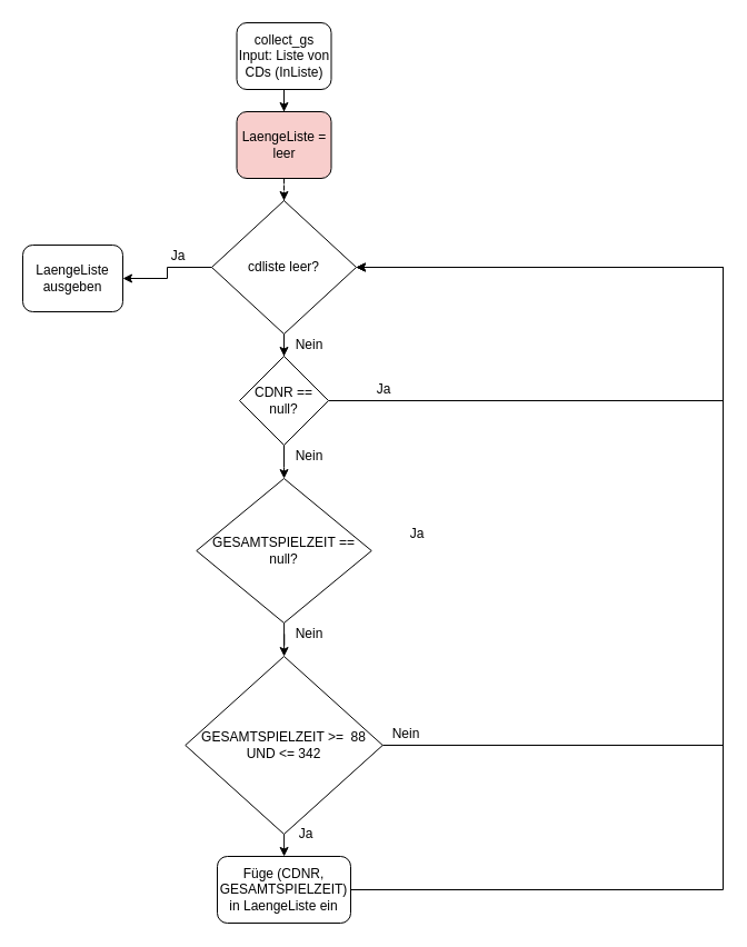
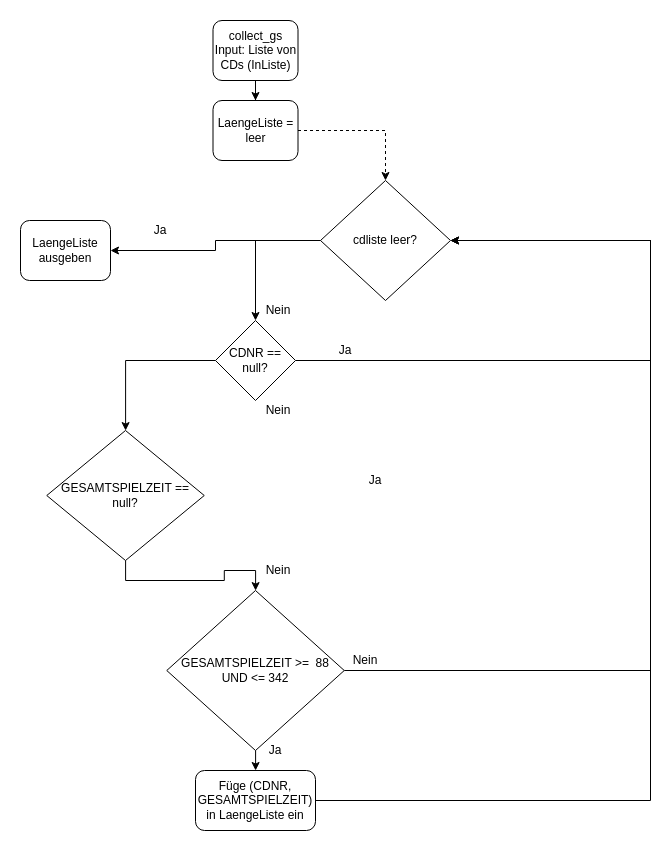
- <mxCell id="10" value="LaengeListe = leer" style="rounded=1;whiteSpace=wrap;html=1;fillColor=#f8cecc;" parent="1" vertex="1"><mxGeometry x="212.5" y="100" width="85" height="60" as="geometry" /></mxCell>
+ <mxCell id="10" value="LaengeListe = leer" style="rounded=1;whiteSpace=wrap;html=1;" parent="1" vertex="1"><mxGeometry x="212.5" y="100" width="85" height="60" as="geometry" /></mxCell>
- <mxCell id="4" value="cdliste leer?" style="rhombus;whiteSpace=wrap;html=1;" parent="1" vertex="1"><mxGeometry x="190" y="180" width="130" height="120" as="geometry" /></mxCell>
+ <mxCell id="4" value="cdliste leer?" style="rhombus;whiteSpace=wrap;html=1;" parent="1" vertex="1"><mxGeometry x="320" y="180" width="130" height="120" as="geometry" /></mxCell>
- <mxCell id="6" value="GESAMTSPIELZEIT == null?" style="rhombus;whiteSpace=wrap;html=1;" parent="1" vertex="1"><mxGeometry x="176.25" y="430" width="157.5" height="130" as="geometry" /></mxCell>
+ <mxCell id="6" value="GESAMTSPIELZEIT == null?" style="rhombus;whiteSpace=wrap;html=1;" parent="1" vertex="1"><mxGeometry x="46.25" y="430" width="157.5" height="130" as="geometry" /></mxCell>
